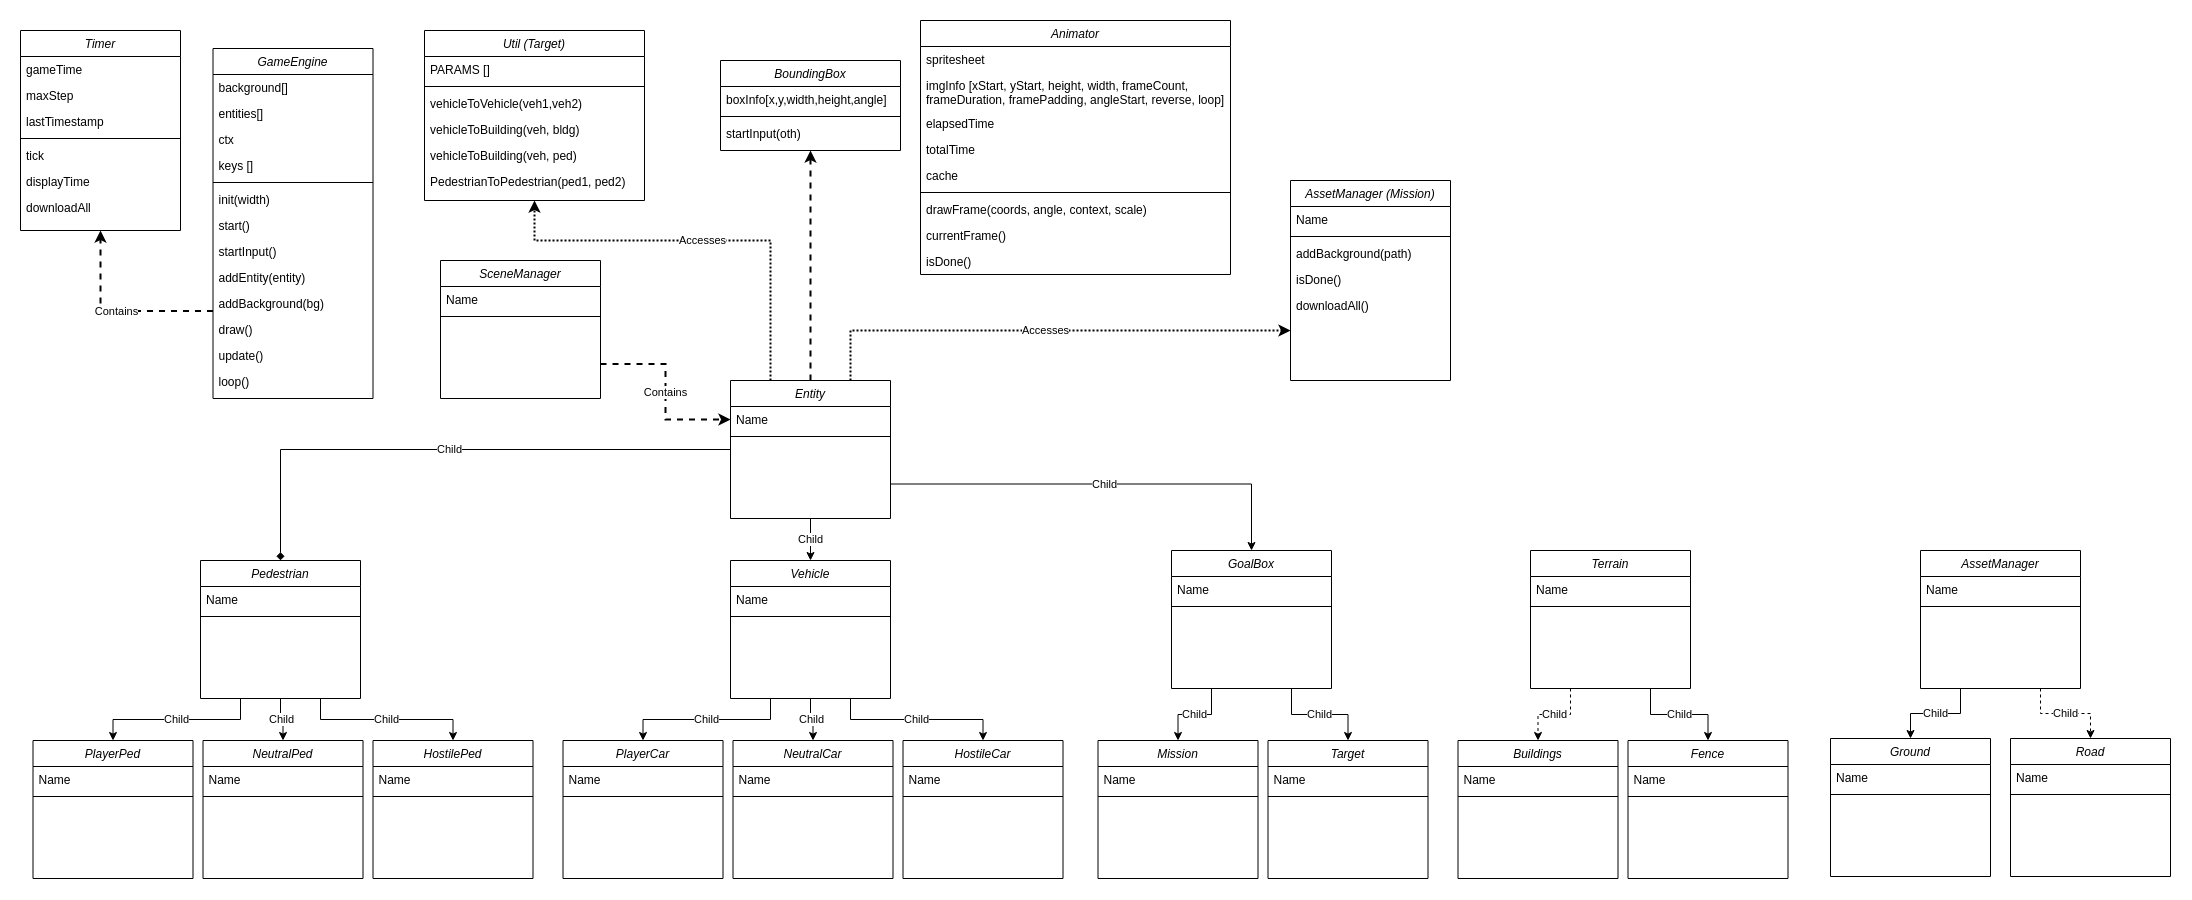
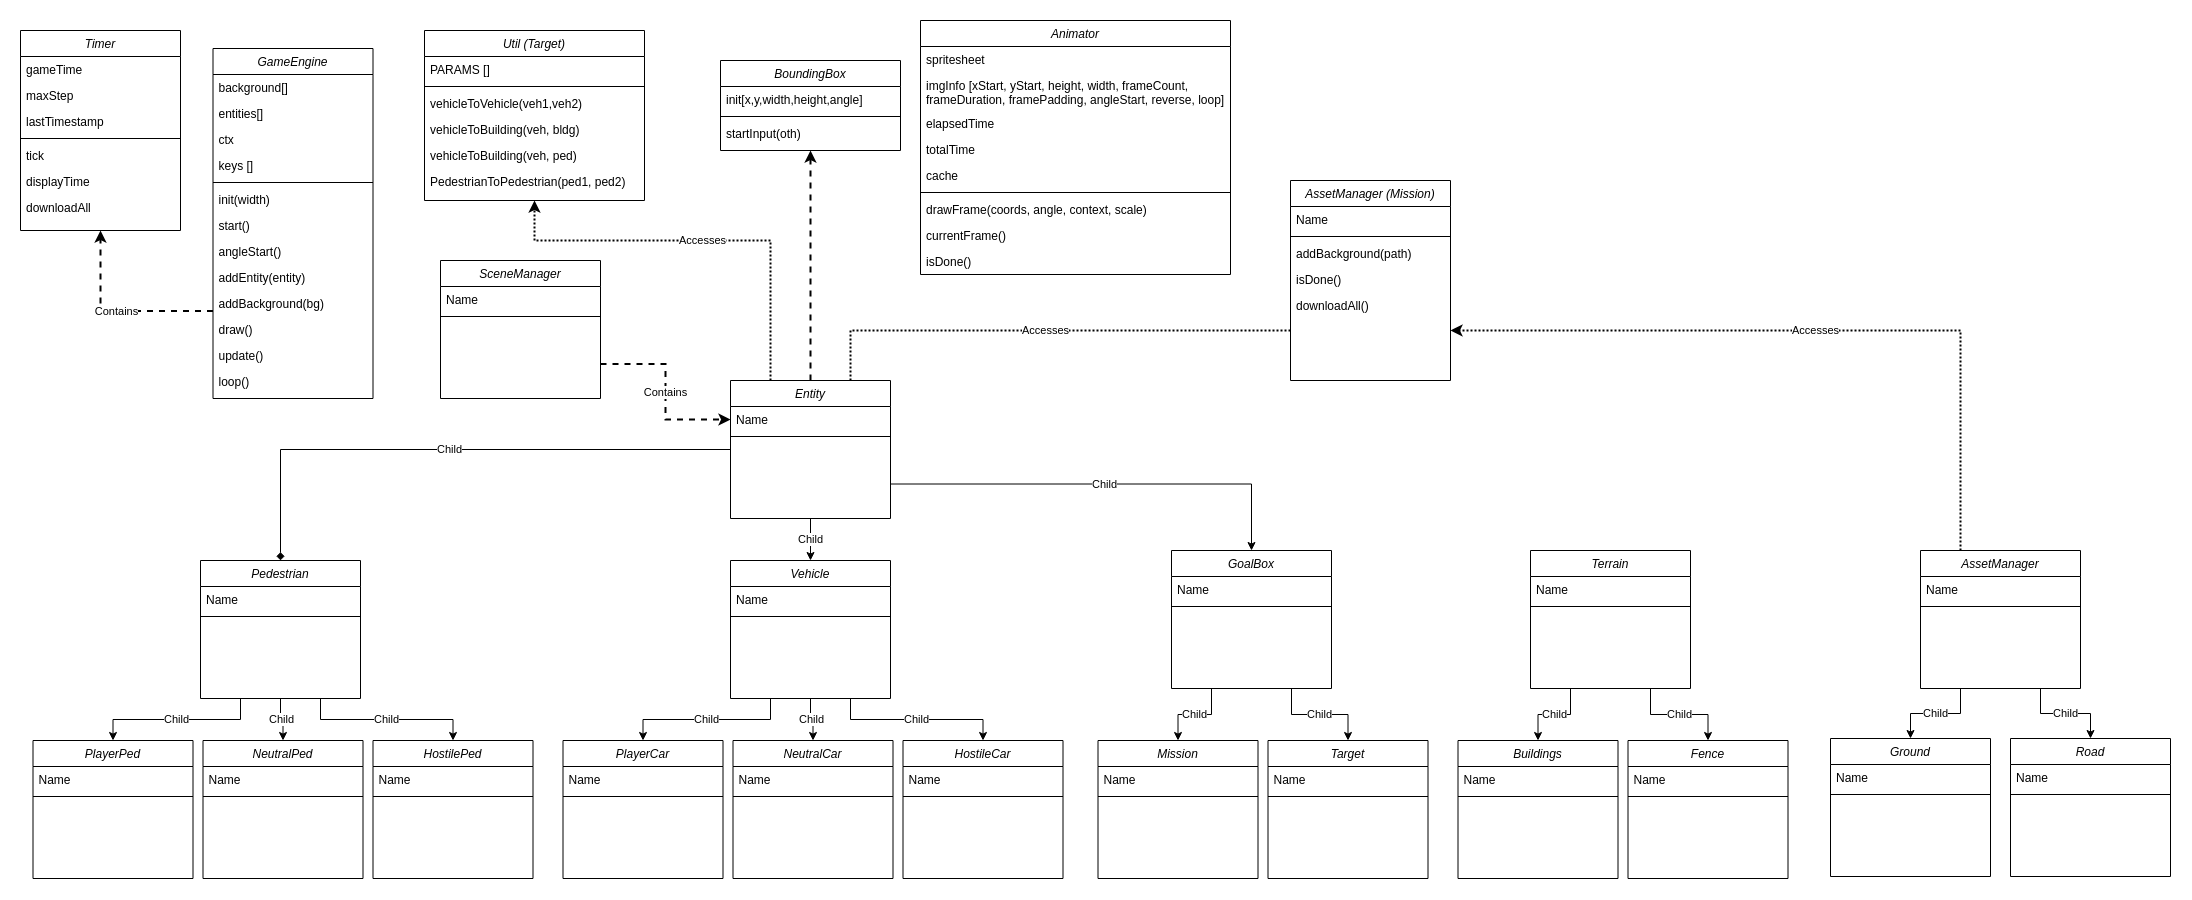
- <mxCell id="23" value="boxInfo[x,y,width,height,angle]" style="text;align=left;verticalAlign=top;spacingLeft=4;spacingRight=4;overflow=hidden;rotatable=0;points=[[0,0.5],[1,0.5]];portConstraint=eastwest;" parent="22" vertex="1"><mxGeometry y="26" width="180" height="26" as="geometry" /></mxCell>
+ <mxCell id="23" value="init[x,y,width,height,angle]" style="text;align=left;verticalAlign=top;spacingLeft=4;spacingRight=4;overflow=hidden;rotatable=0;points=[[0,0.5],[1,0.5]];portConstraint=eastwest;" parent="22" vertex="1"><mxGeometry y="26" width="180" height="26" as="geometry" /></mxCell>
- <mxCell id="10" value="startInput()" style="text;align=left;verticalAlign=top;spacingLeft=4;spacingRight=4;overflow=hidden;rotatable=0;points=[[0,0.5],[1,0.5]];portConstraint=eastwest;" vertex="1" parent="2"><mxGeometry y="190" width="160" height="26" as="geometry" /></mxCell>
+ <mxCell id="10" value="angleStart()" style="text;align=left;verticalAlign=top;spacingLeft=4;spacingRight=4;overflow=hidden;rotatable=0;points=[[0,0.5],[1,0.5]];portConstraint=eastwest;" vertex="1" parent="2"><mxGeometry y="190" width="160" height="26" as="geometry" /></mxCell>
- <mxCell id="120" value="Accesses" style="edgeStyle=orthogonalEdgeStyle;rounded=0;orthogonalLoop=1;jettySize=auto;html=1;exitX=0.75;exitY=0;exitDx=0;exitDy=0;entryX=0;entryY=0.75;entryDx=0;entryDy=0;dashed=1;strokeWidth=2;dashPattern=1 1;" parent="1" source="97" target="16" edge="1"><mxGeometry relative="1" as="geometry" /></mxCell>
+ <mxCell id="120" value="Accesses" style="edgeStyle=orthogonalEdgeStyle;rounded=0;orthogonalLoop=1;jettySize=auto;html=1;exitX=0.75;exitY=0;exitDx=0;exitDy=0;entryX=0;entryY=0.75;entryDx=0;entryDy=0;dashed=1;strokeWidth=2;dashPattern=1 1;endArrow=none;" parent="1" source="97" target="16" edge="1"><mxGeometry relative="1" as="geometry" /></mxCell>
+ <mxCell id="38" value="Accesses" style="edgeStyle=orthogonalEdgeStyle;rounded=0;orthogonalLoop=1;jettySize=auto;html=1;exitX=0.25;exitY=0;exitDx=0;exitDy=0;entryX=1;entryY=0.75;entryDx=0;entryDy=0;strokeWidth=2;dashed=1;dashPattern=1 1;" parent="1" source="39" target="16" edge="1"><mxGeometry relative="1" as="geometry" /></mxCell>
- <mxCell id="103" value="Child" style="edgeStyle=orthogonalEdgeStyle;rounded=0;orthogonalLoop=1;jettySize=auto;html=1;exitX=0.25;exitY=1;exitDx=0;exitDy=0;entryX=0.5;entryY=0;entryDx=0;entryDy=0;dashed=1;" parent="1" source="105" target="48" edge="1"><mxGeometry relative="1" as="geometry" /></mxCell>
+ <mxCell id="103" value="Child" style="edgeStyle=orthogonalEdgeStyle;rounded=0;orthogonalLoop=1;jettySize=auto;html=1;exitX=0.25;exitY=1;exitDx=0;exitDy=0;entryX=0.5;entryY=0;entryDx=0;entryDy=0;" parent="1" source="105" target="48" edge="1"><mxGeometry relative="1" as="geometry" /></mxCell>
- <mxCell id="37" value="Child" style="edgeStyle=orthogonalEdgeStyle;rounded=0;orthogonalLoop=1;jettySize=auto;html=1;exitX=0.75;exitY=1;exitDx=0;exitDy=0;entryX=0.5;entryY=0;entryDx=0;entryDy=0;dashed=1;" parent="1" source="39" target="45" edge="1"><mxGeometry relative="1" as="geometry" /></mxCell>
+ <mxCell id="37" value="Child" style="edgeStyle=orthogonalEdgeStyle;rounded=0;orthogonalLoop=1;jettySize=auto;html=1;exitX=0.75;exitY=1;exitDx=0;exitDy=0;entryX=0.5;entryY=0;entryDx=0;entryDy=0;" parent="1" source="39" target="45" edge="1"><mxGeometry relative="1" as="geometry" /></mxCell>
